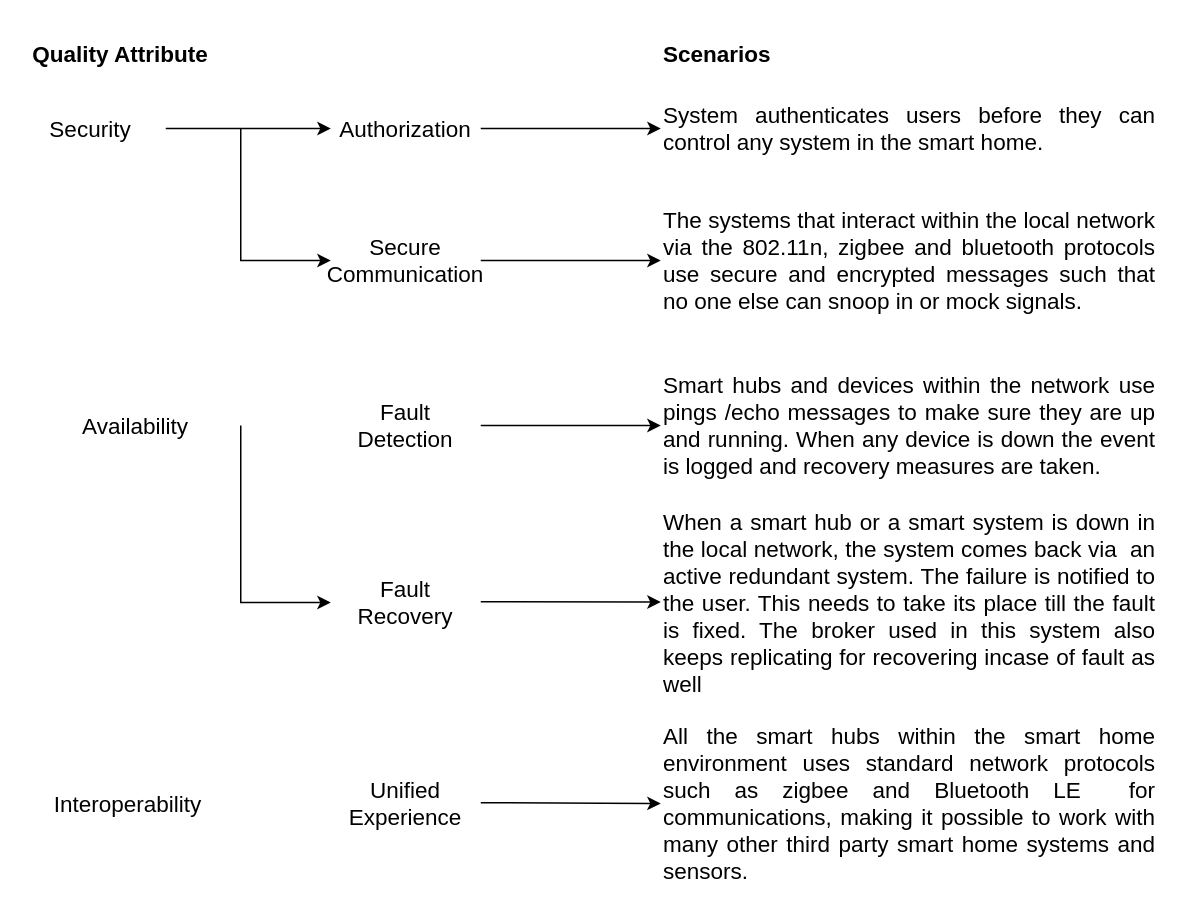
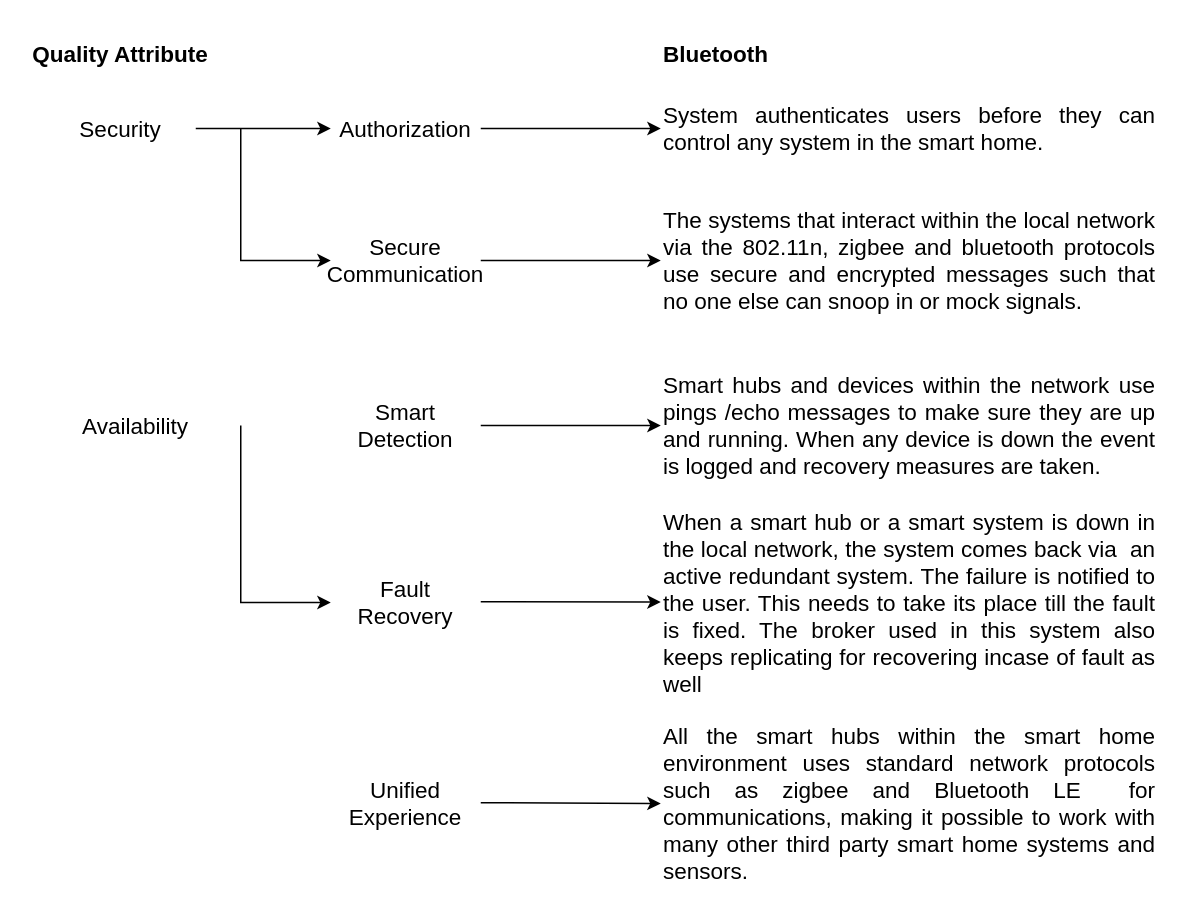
- <mxCell id="16" value="&lt;b&gt;Scenarios&lt;/b&gt;" style="text;html=1;strokeColor=none;fillColor=none;align=left;verticalAlign=middle;whiteSpace=wrap;rounded=0;fontSize=15;" parent="1" vertex="1"><mxGeometry x="440" y="20" width="160" height="30" as="geometry" /></mxCell>
+ <mxCell id="16" value="&lt;b&gt;Bluetooth&lt;/b&gt;" style="text;html=1;strokeColor=none;fillColor=none;align=left;verticalAlign=middle;whiteSpace=wrap;rounded=0;fontSize=15;" parent="1" vertex="1"><mxGeometry x="440" y="20" width="160" height="30" as="geometry" /></mxCell>
- <mxCell id="2" value="&lt;font style=&quot;font-size: 15px&quot;&gt;Security&lt;/font&gt;" style="text;html=1;strokeColor=none;fillColor=none;align=center;verticalAlign=middle;whiteSpace=wrap;rounded=0;" parent="1" vertex="1"><mxGeometry x="10" y="70" width="100" height="30" as="geometry" /></mxCell>
+ <mxCell id="2" value="&lt;font style=&quot;font-size: 15px&quot;&gt;Security&lt;/font&gt;" style="text;html=1;strokeColor=none;fillColor=none;align=center;verticalAlign=middle;whiteSpace=wrap;rounded=0;" parent="1" vertex="1"><mxGeometry x="30" y="70" width="100" height="30" as="geometry" /></mxCell>
- <mxCell id="22" value="&lt;font style=&quot;font-size: 15px&quot;&gt;Fault Detection&lt;/font&gt;" style="text;html=1;strokeColor=none;fillColor=none;align=center;verticalAlign=middle;whiteSpace=wrap;rounded=0;" parent="1" vertex="1"><mxGeometry x="220" y="268" width="100" height="30" as="geometry" /></mxCell>
+ <mxCell id="22" value="&lt;font style=&quot;font-size: 15px&quot;&gt;Smart Detection&lt;/font&gt;" style="text;html=1;strokeColor=none;fillColor=none;align=center;verticalAlign=middle;whiteSpace=wrap;rounded=0;" parent="1" vertex="1"><mxGeometry x="220" y="268" width="100" height="30" as="geometry" /></mxCell>
- <mxCell id="17" value="&lt;font style=&quot;font-size: 15px&quot;&gt;Interoperability&lt;/font&gt;" style="text;html=1;strokeColor=none;fillColor=none;align=center;verticalAlign=middle;whiteSpace=wrap;rounded=0;" parent="1" vertex="1"><mxGeometry x="30" y="520" width="110" height="30" as="geometry" /></mxCell>
